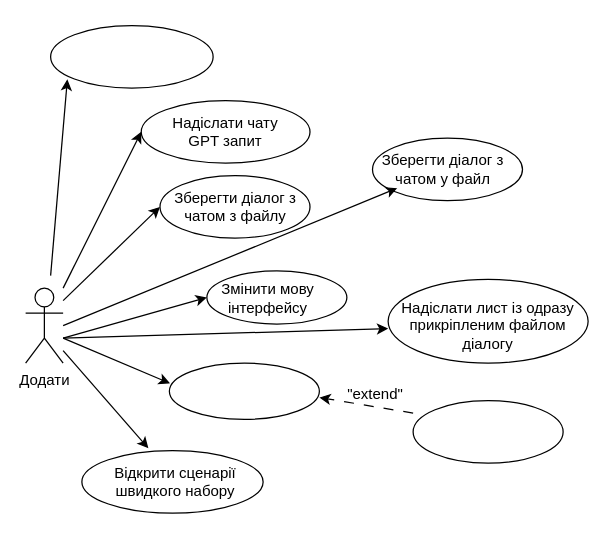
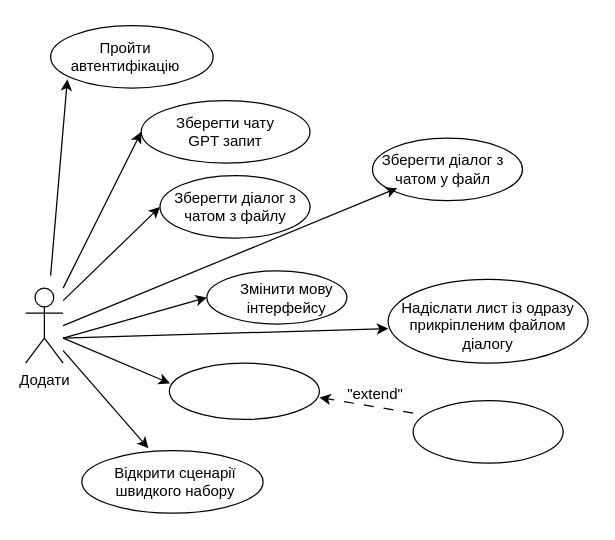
+ <mxCell id="12" value="Пройти автентифікацію" style="text;html=1;strokeColor=none;fillColor=none;align=center;verticalAlign=middle;whiteSpace=wrap;rounded=0;" parent="1" vertex="1"><mxGeometry x="50" y="30" width="100" height="30" as="geometry" /></mxCell>
- <mxCell id="13" value="Надіслати чату GPT запит" style="text;html=1;strokeColor=none;fillColor=none;align=center;verticalAlign=middle;whiteSpace=wrap;rounded=0;" parent="1" vertex="1"><mxGeometry x="135" y="90" width="90" height="30" as="geometry" /></mxCell>
+ <mxCell id="13" value="Зберегти чату GPT запит" style="text;html=1;strokeColor=none;fillColor=none;align=center;verticalAlign=middle;whiteSpace=wrap;rounded=0;" parent="1" vertex="1"><mxGeometry x="135" y="90" width="90" height="30" as="geometry" /></mxCell>
- <mxCell id="26" value="Змінити мову інтерфейсу" style="text;html=1;strokeColor=none;fillColor=none;align=center;verticalAlign=middle;whiteSpace=wrap;rounded=0;" vertex="1" parent="1"><mxGeometry x="173" y="222.5" width="82" height="30" as="geometry" /></mxCell>
+ <mxCell id="26" value="Змінити мову інтерфейсу" style="text;html=1;strokeColor=none;fillColor=none;align=center;verticalAlign=middle;whiteSpace=wrap;rounded=0;" vertex="1" parent="1"><mxGeometry x="188" y="222.5" width="82" height="30" as="geometry" /></mxCell>
